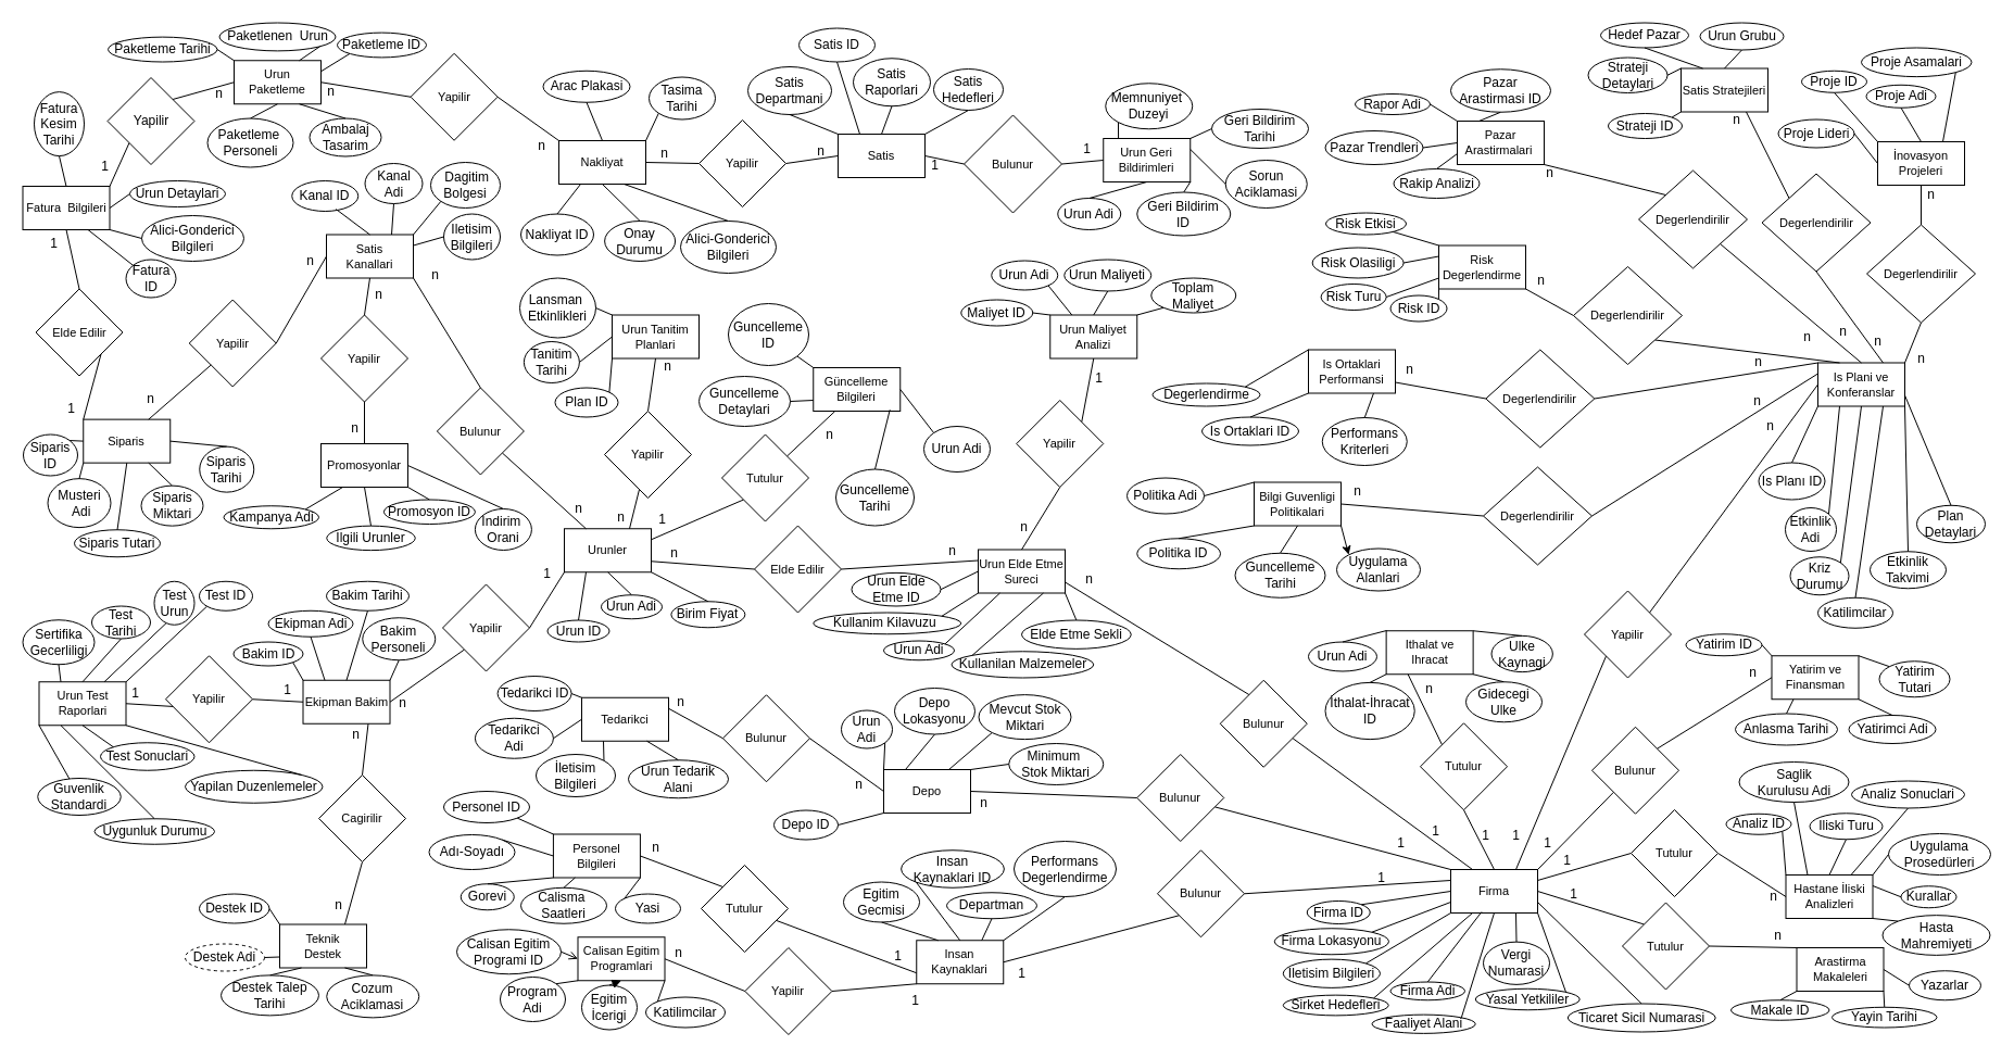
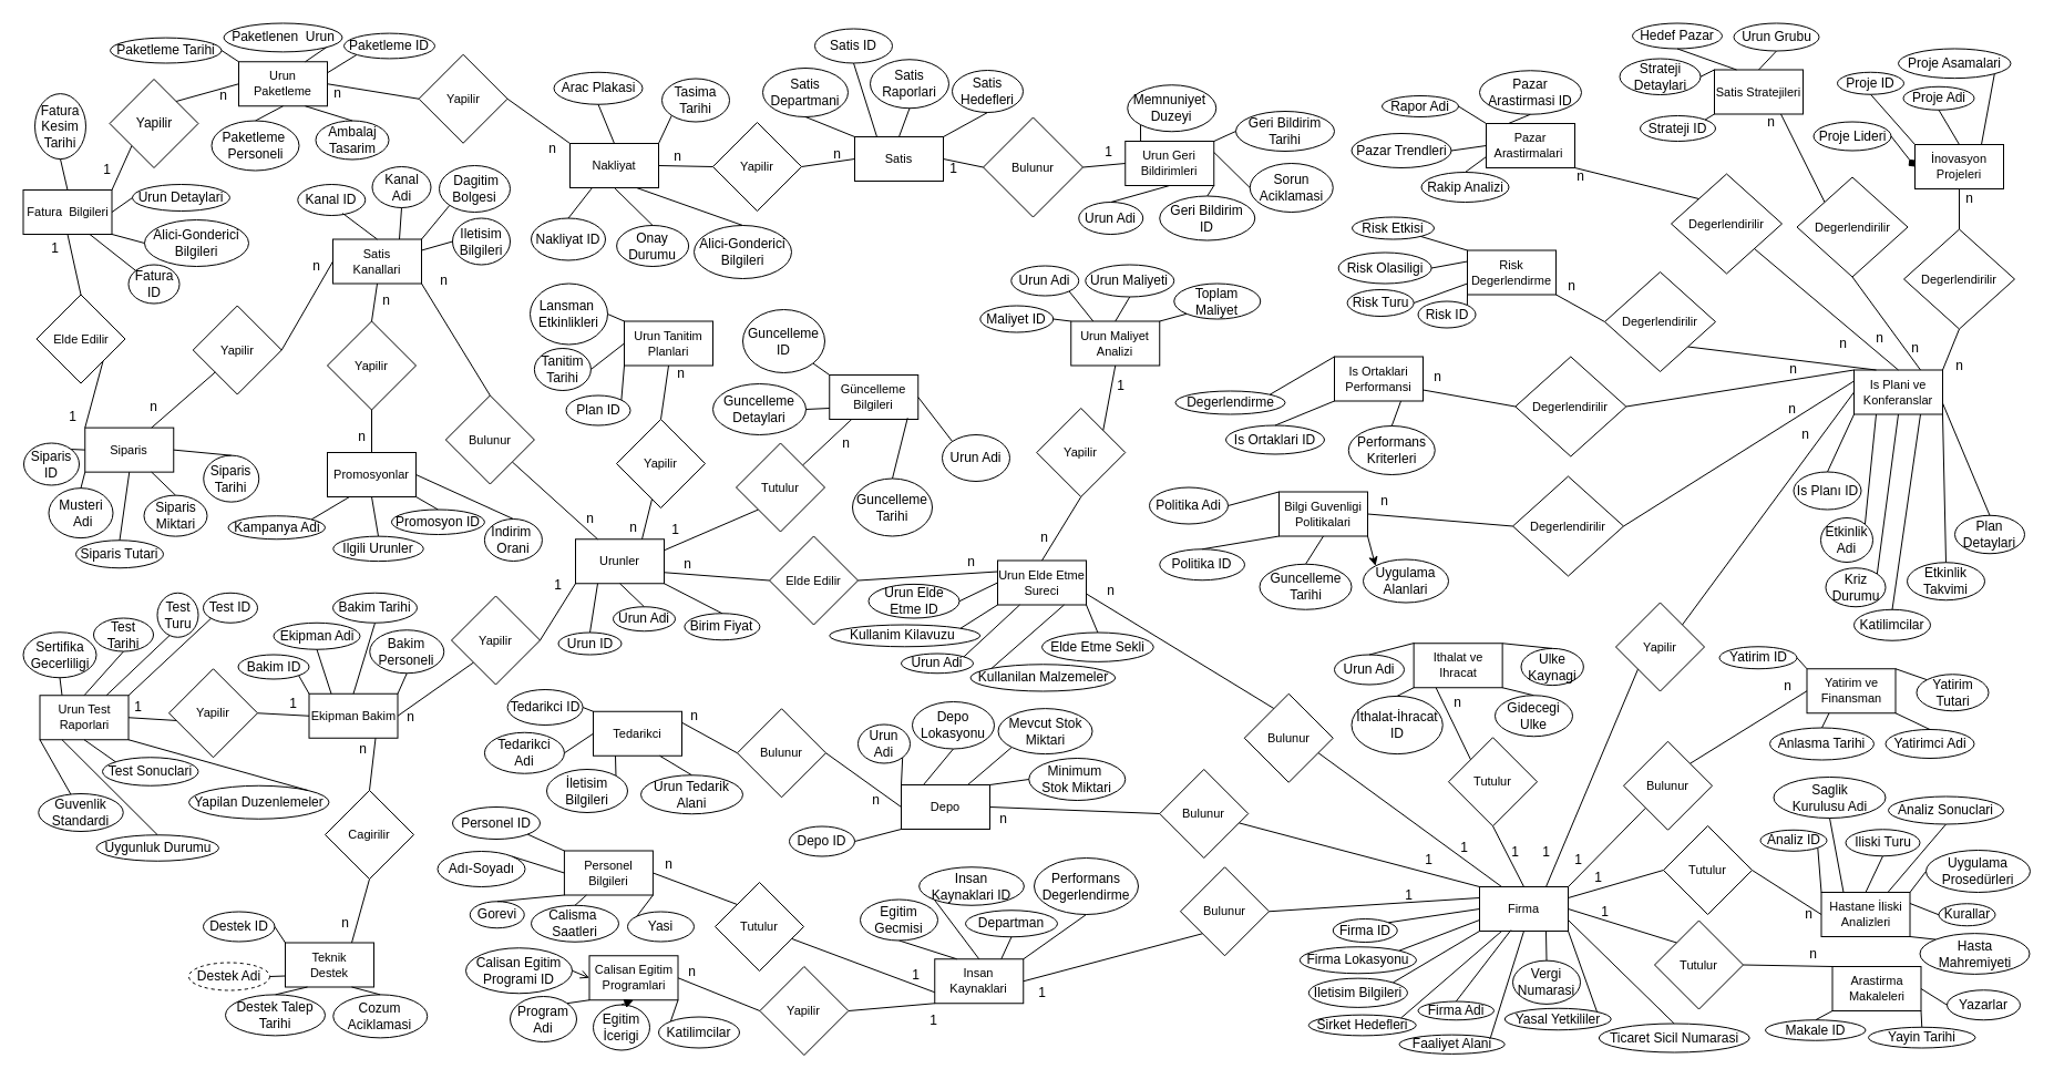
- <mxCell id="371" value="" style="endArrow=none;html=1;rounded=0;entryX=0;entryY=0.5;entryDx=0;entryDy=0;exitX=1;exitY=0.5;exitDx=0;exitDy=0;labelBackgroundColor=none;fontColor=default;" parent="1" source="367" target="29" edge="1"><mxGeometry width="50" height="50" relative="1" as="geometry"><mxPoint x="1907.5" y="191.12" as="sourcePoint" /><mxPoint x="1957.5" y="141.12" as="targetPoint" /></mxGeometry></mxCell>
+ <mxCell id="371" value="" style="endArrow=diamond;html=1;rounded=0;entryX=0;entryY=0.5;entryDx=0;entryDy=0;exitX=1;exitY=0.5;exitDx=0;exitDy=0;labelBackgroundColor=none;fontColor=default;" parent="1" source="367" target="29" edge="1"><mxGeometry width="50" height="50" relative="1" as="geometry"><mxPoint x="1907.5" y="191.12" as="sourcePoint" /><mxPoint x="1957.5" y="141.12" as="targetPoint" /></mxGeometry></mxCell>
- <mxCell id="216" value="Test Urun" style="ellipse;whiteSpace=wrap;html=1;labelBackgroundColor=none;" parent="1" vertex="1"><mxGeometry x="141.5" y="534.75" width="37" height="40" as="geometry" /></mxCell>
+ <mxCell id="216" value="Test Turu" style="ellipse;whiteSpace=wrap;html=1;labelBackgroundColor=none;" parent="1" vertex="1"><mxGeometry x="141.5" y="534.75" width="37" height="40" as="geometry" /></mxCell>
